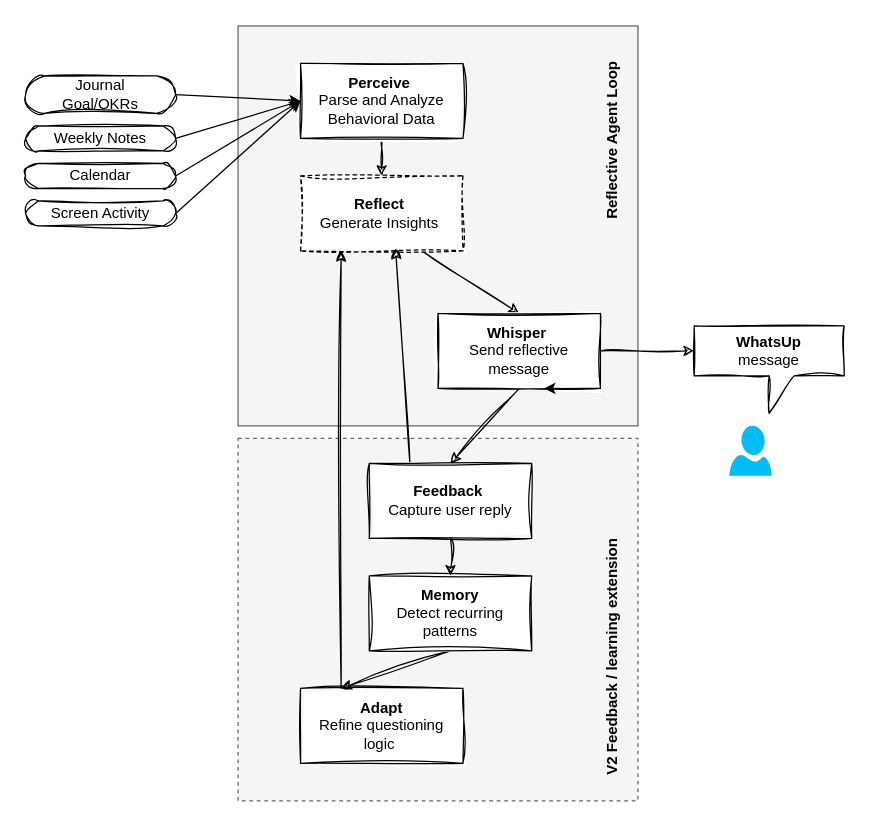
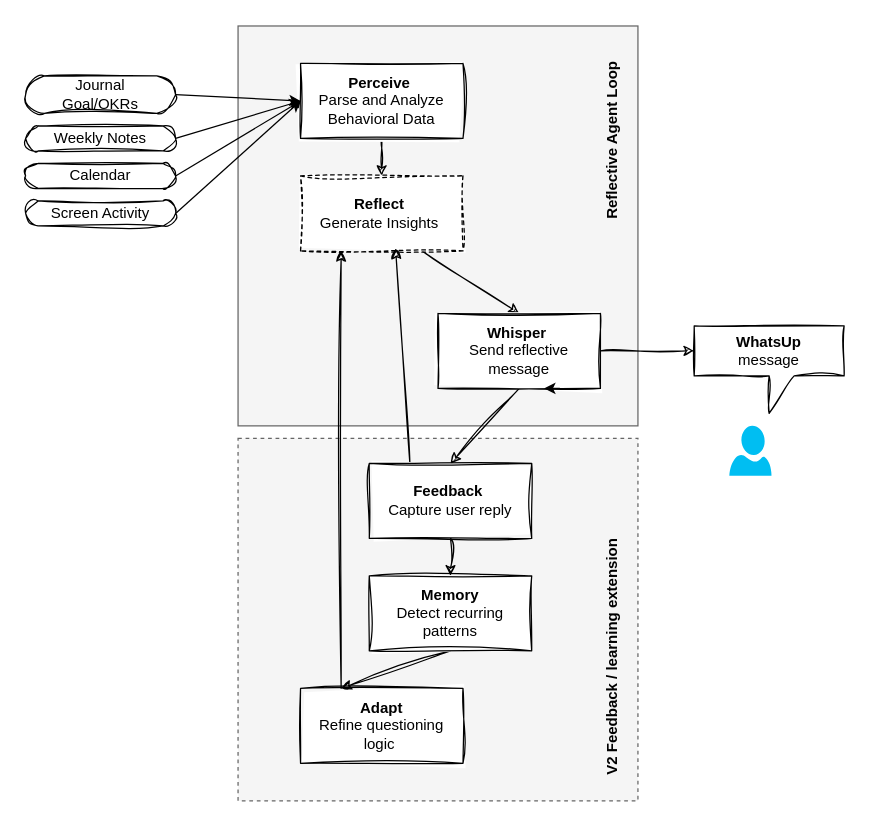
- <mxCell id="22" style="edgeStyle=none;html=1;exitX=1;exitY=0.5;exitDx=0;exitDy=0;exitPerimeter=0;entryX=0;entryY=0.5;entryDx=0;entryDy=0;" edge="1" parent="1" source="23" target="17"><mxGeometry relative="1" as="geometry" /></mxCell>
+ <mxCell id="22" style="edgeStyle=none;html=1;exitX=1;exitY=0.5;exitDx=0;exitDy=0;exitPerimeter=0;entryX=0;entryY=0.5;entryDx=0;entryDy=0;endArrow=diamond;" edge="1" parent="1" source="23" target="17"><mxGeometry relative="1" as="geometry" /></mxCell>
